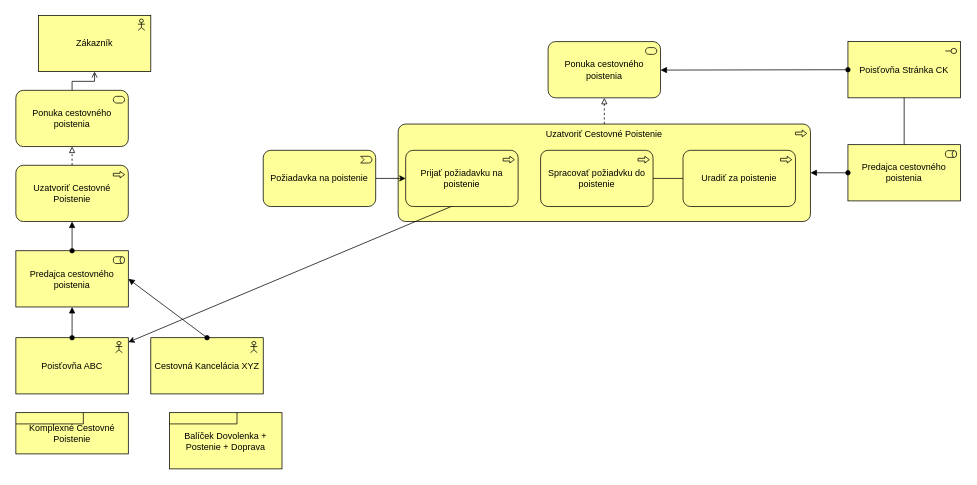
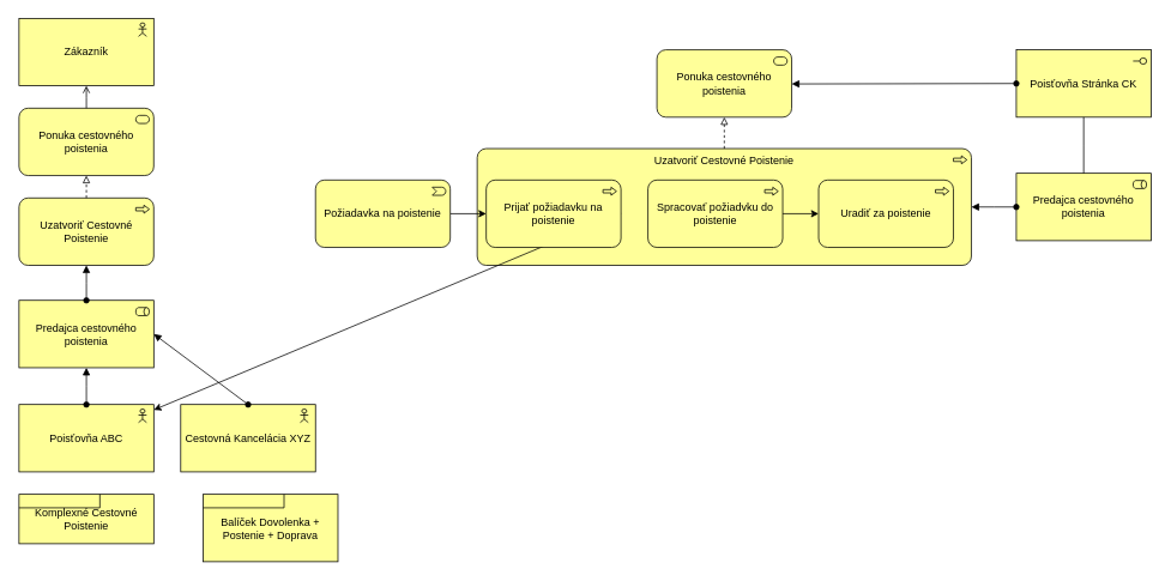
- <mxCell id="2" value="Zákazník" style="html=1;outlineConnect=0;whiteSpace=wrap;fillColor=#ffff99;shape=mxgraph.archimate3.application;appType=actor;archiType=square;" vertex="1" parent="1"><mxGeometry x="50" y="20" width="150" height="75" as="geometry" /></mxCell>
+ <mxCell id="2" value="Zákazník" style="html=1;outlineConnect=0;whiteSpace=wrap;fillColor=#ffff99;shape=mxgraph.archimate3.application;appType=actor;archiType=square;" vertex="1" parent="1"><mxGeometry x="20" y="20" width="150" height="75" as="geometry" /></mxCell>
- <mxCell id="19" style="edgeStyle=none;rounded=0;orthogonalLoop=1;jettySize=auto;html=1;exitX=1;exitY=0.5;exitDx=0;exitDy=0;exitPerimeter=0;entryX=0;entryY=0.5;entryDx=0;entryDy=0;entryPerimeter=0;endArrow=none;" edge="1" parent="1" source="20" target="22"><mxGeometry relative="1" as="geometry" /></mxCell>
+ <mxCell id="19" style="edgeStyle=none;rounded=0;orthogonalLoop=1;jettySize=auto;html=1;exitX=1;exitY=0.5;exitDx=0;exitDy=0;exitPerimeter=0;entryX=0;entryY=0.5;entryDx=0;entryDy=0;entryPerimeter=0;" edge="1" parent="1" source="20" target="22"><mxGeometry relative="1" as="geometry" /></mxCell>
